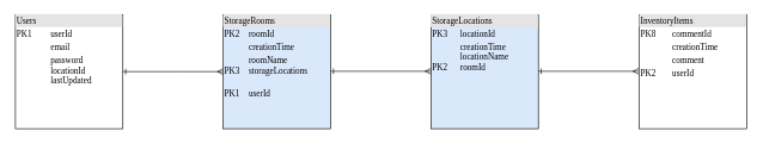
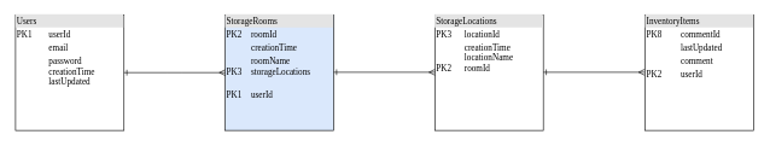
- <mxCell id="4" value="&lt;div style=&quot;box-sizing: border-box ; width: 100% ; background: #e4e4e4 ; padding: 2px&quot;&gt;InventoryItems&lt;/div&gt;&lt;table style=&quot;width: 100% ; font-size: 1em&quot; cellpadding=&quot;2&quot; cellspacing=&quot;0&quot;&gt;&lt;tbody&gt;&lt;tr&gt;&lt;td&gt;PK8&amp;nbsp;&lt;/td&gt;&lt;td&gt;commentId&lt;/td&gt;&lt;/tr&gt;&lt;tr&gt;&lt;td&gt;&lt;br&gt;&lt;/td&gt;&lt;td&gt;creationTime&lt;/td&gt;&lt;/tr&gt;&lt;tr&gt;&lt;td&gt;&lt;/td&gt;&lt;td&gt;comment&lt;br&gt;&lt;/td&gt;&lt;/tr&gt;&lt;tr&gt;&lt;td&gt;PK2&lt;/td&gt;&lt;td&gt;userId&lt;/td&gt;&lt;/tr&gt;&lt;tr&gt;&lt;td&gt;&lt;/td&gt;&lt;td&gt;&lt;/td&gt;&lt;/tr&gt;&lt;/tbody&gt;&lt;/table&gt;" style="verticalAlign=top;align=left;overflow=fill;html=1;rounded=0;shadow=0;comic=0;labelBackgroundColor=none;strokeWidth=1;fontFamily=Verdana;fontSize=12" parent="1" vertex="1"><mxGeometry x="891" y="20" width="150" height="160" as="geometry" /></mxCell>
+ <mxCell id="4" value="&lt;div style=&quot;box-sizing: border-box ; width: 100% ; background: #e4e4e4 ; padding: 2px&quot;&gt;InventoryItems&lt;/div&gt;&lt;table style=&quot;width: 100% ; font-size: 1em&quot; cellpadding=&quot;2&quot; cellspacing=&quot;0&quot;&gt;&lt;tbody&gt;&lt;tr&gt;&lt;td&gt;PK8&amp;nbsp;&lt;/td&gt;&lt;td&gt;commentId&lt;/td&gt;&lt;/tr&gt;&lt;tr&gt;&lt;td&gt;&lt;br&gt;&lt;/td&gt;&lt;td&gt;lastUpdated&lt;/td&gt;&lt;/tr&gt;&lt;tr&gt;&lt;td&gt;&lt;/td&gt;&lt;td&gt;comment&lt;br&gt;&lt;/td&gt;&lt;/tr&gt;&lt;tr&gt;&lt;td&gt;PK2&lt;/td&gt;&lt;td&gt;userId&lt;/td&gt;&lt;/tr&gt;&lt;tr&gt;&lt;td&gt;&lt;/td&gt;&lt;td&gt;&lt;/td&gt;&lt;/tr&gt;&lt;/tbody&gt;&lt;/table&gt;" style="verticalAlign=top;align=left;overflow=fill;html=1;rounded=0;shadow=0;comic=0;labelBackgroundColor=none;strokeWidth=1;fontFamily=Verdana;fontSize=12" parent="1" vertex="1"><mxGeometry x="891" y="20" width="150" height="160" as="geometry" /></mxCell>
- <mxCell id="2" value="&lt;div style=&quot;box-sizing: border-box ; width: 100% ; background: #e4e4e4 ; padding: 2px&quot;&gt;Users&lt;/div&gt;&lt;table style=&quot;width: 100% ; font-size: 1em&quot; cellpadding=&quot;2&quot; cellspacing=&quot;0&quot;&gt;&lt;tbody&gt;&lt;tr&gt;&lt;td&gt;PK1&amp;nbsp;&lt;/td&gt;&lt;td&gt;userId&lt;/td&gt;&lt;/tr&gt;&lt;tr&gt;&lt;td&gt;&lt;br&gt;&lt;/td&gt;&lt;td&gt;email&lt;/td&gt;&lt;/tr&gt;&lt;tr&gt;&lt;td&gt;&lt;/td&gt;&lt;td&gt;password&lt;br&gt;locationId&lt;br&gt;lastUpdated&lt;/td&gt;&lt;/tr&gt;&lt;tr&gt;&lt;td&gt;&lt;br&gt;&lt;/td&gt;&lt;td&gt;&lt;br&gt;&lt;br&gt;&lt;/td&gt;&lt;/tr&gt;&lt;tr&gt;&lt;td&gt;&lt;/td&gt;&lt;td&gt;&lt;/td&gt;&lt;/tr&gt;&lt;/tbody&gt;&lt;/table&gt;" style="verticalAlign=top;align=left;overflow=fill;html=1;rounded=0;shadow=0;comic=0;labelBackgroundColor=none;strokeWidth=1;fontFamily=Verdana;fontSize=12" parent="1" vertex="1"><mxGeometry x="20" y="20" width="150" height="160" as="geometry" /></mxCell>
+ <mxCell id="2" value="&lt;div style=&quot;box-sizing: border-box ; width: 100% ; background: #e4e4e4 ; padding: 2px&quot;&gt;Users&lt;/div&gt;&lt;table style=&quot;width: 100% ; font-size: 1em&quot; cellpadding=&quot;2&quot; cellspacing=&quot;0&quot;&gt;&lt;tbody&gt;&lt;tr&gt;&lt;td&gt;PK1&amp;nbsp;&lt;/td&gt;&lt;td&gt;userId&lt;/td&gt;&lt;/tr&gt;&lt;tr&gt;&lt;td&gt;&lt;br&gt;&lt;/td&gt;&lt;td&gt;email&lt;/td&gt;&lt;/tr&gt;&lt;tr&gt;&lt;td&gt;&lt;/td&gt;&lt;td&gt;password&lt;br&gt;creationTime&lt;br&gt;lastUpdated&lt;/td&gt;&lt;/tr&gt;&lt;tr&gt;&lt;td&gt;&lt;br&gt;&lt;/td&gt;&lt;td&gt;&lt;br&gt;&lt;br&gt;&lt;/td&gt;&lt;/tr&gt;&lt;tr&gt;&lt;td&gt;&lt;/td&gt;&lt;td&gt;&lt;/td&gt;&lt;/tr&gt;&lt;/tbody&gt;&lt;/table&gt;" style="verticalAlign=top;align=left;overflow=fill;html=1;rounded=0;shadow=0;comic=0;labelBackgroundColor=none;strokeWidth=1;fontFamily=Verdana;fontSize=12" parent="1" vertex="1"><mxGeometry x="20" y="20" width="150" height="160" as="geometry" /></mxCell>
- <mxCell id="5" value="&lt;div style=&quot;box-sizing: border-box ; width: 100% ; background: #e4e4e4 ; padding: 2px&quot;&gt;StorageLocations&lt;/div&gt;&lt;table style=&quot;width: 100% ; font-size: 1em&quot; cellpadding=&quot;2&quot; cellspacing=&quot;0&quot;&gt;&lt;tbody&gt;&lt;tr&gt;&lt;td&gt;PK3&lt;/td&gt;&lt;td&gt;locationId&lt;/td&gt;&lt;/tr&gt;&lt;tr&gt;&lt;td&gt;PK2&lt;/td&gt;&lt;td&gt;creationTime&lt;br&gt;locationName&lt;br&gt;roomId&lt;br&gt;&lt;br&gt;&lt;br&gt;&lt;/td&gt;&lt;/tr&gt;&lt;/tbody&gt;&lt;/table&gt;" style="verticalAlign=top;align=left;overflow=fill;html=1;rounded=0;shadow=0;comic=0;labelBackgroundColor=none;strokeWidth=1;fontFamily=Verdana;fontSize=12;fillColor=#dae8fc;" parent="1" vertex="1"><mxGeometry x="600" y="20" width="150" height="160" as="geometry" /></mxCell>
+ <mxCell id="5" value="&lt;div style=&quot;box-sizing: border-box ; width: 100% ; background: #e4e4e4 ; padding: 2px&quot;&gt;StorageLocations&lt;/div&gt;&lt;table style=&quot;width: 100% ; font-size: 1em&quot; cellpadding=&quot;2&quot; cellspacing=&quot;0&quot;&gt;&lt;tbody&gt;&lt;tr&gt;&lt;td&gt;PK3&lt;/td&gt;&lt;td&gt;locationId&lt;/td&gt;&lt;/tr&gt;&lt;tr&gt;&lt;td&gt;PK2&lt;/td&gt;&lt;td&gt;creationTime&lt;br&gt;locationName&lt;br&gt;roomId&lt;br&gt;&lt;br&gt;&lt;br&gt;&lt;/td&gt;&lt;/tr&gt;&lt;/tbody&gt;&lt;/table&gt;" style="verticalAlign=top;align=left;overflow=fill;html=1;rounded=0;shadow=0;comic=0;labelBackgroundColor=none;strokeWidth=1;fontFamily=Verdana;fontSize=12" parent="1" vertex="1"><mxGeometry x="600" y="20" width="150" height="160" as="geometry" /></mxCell>
